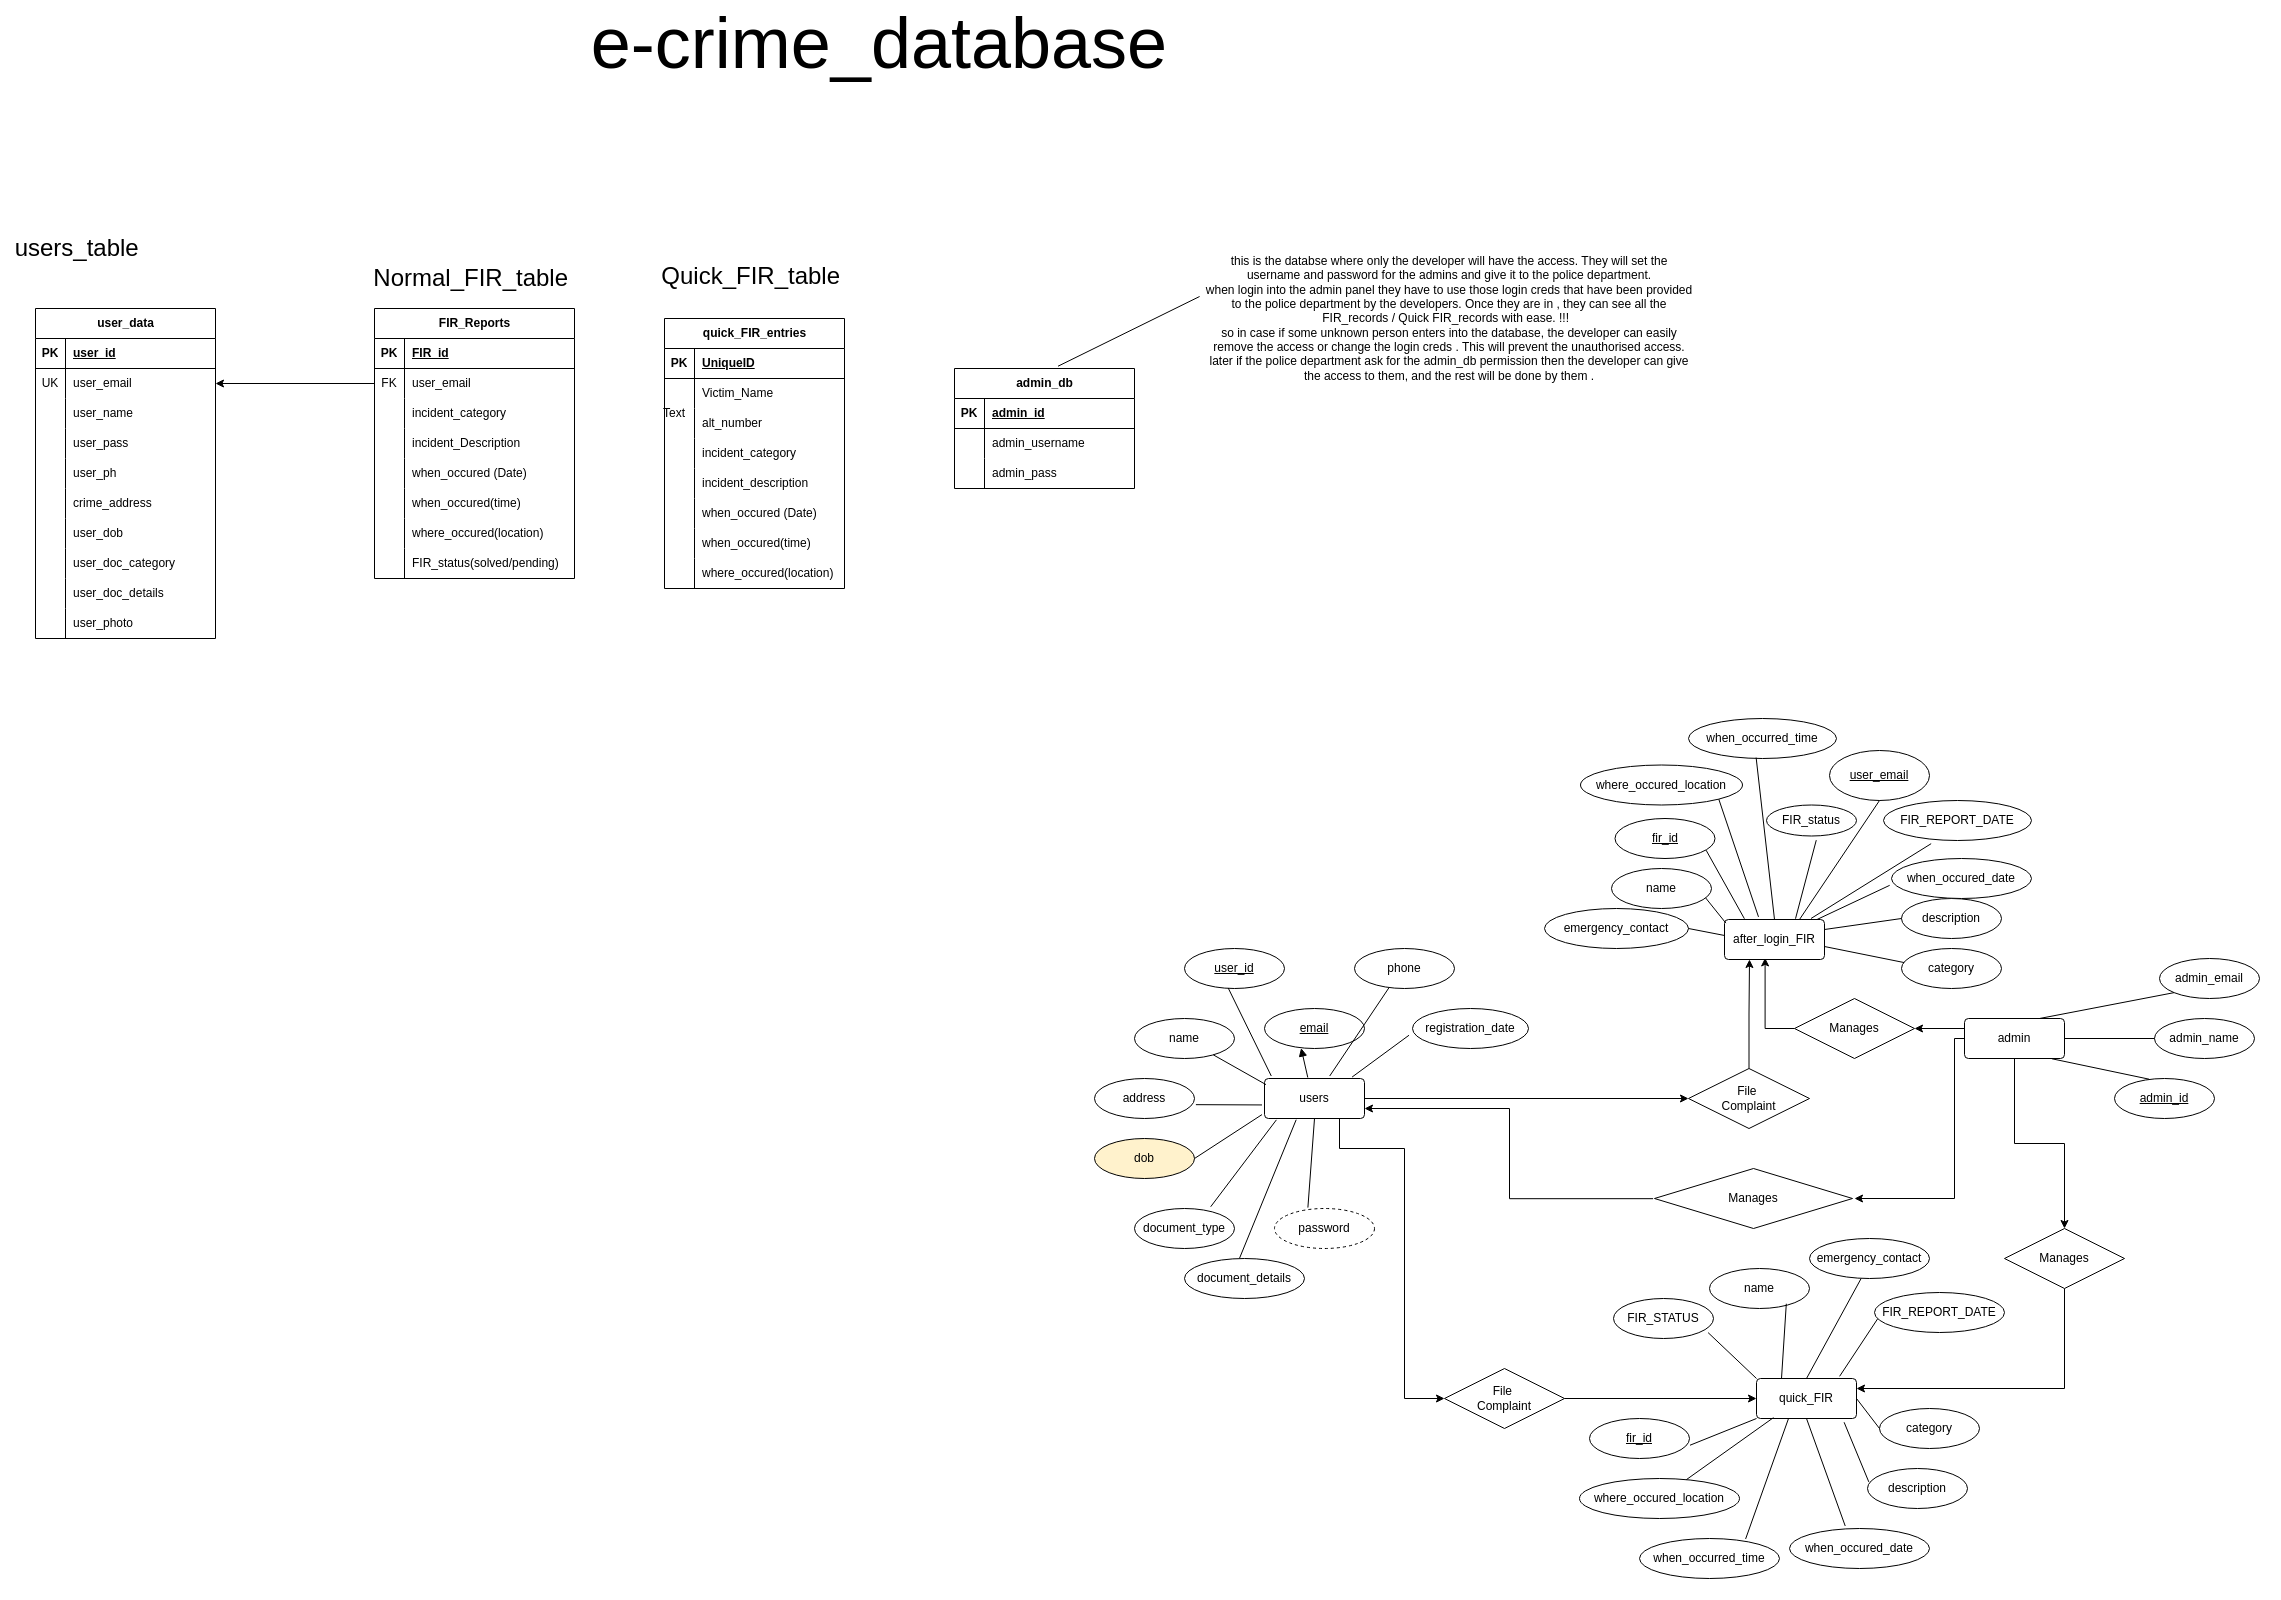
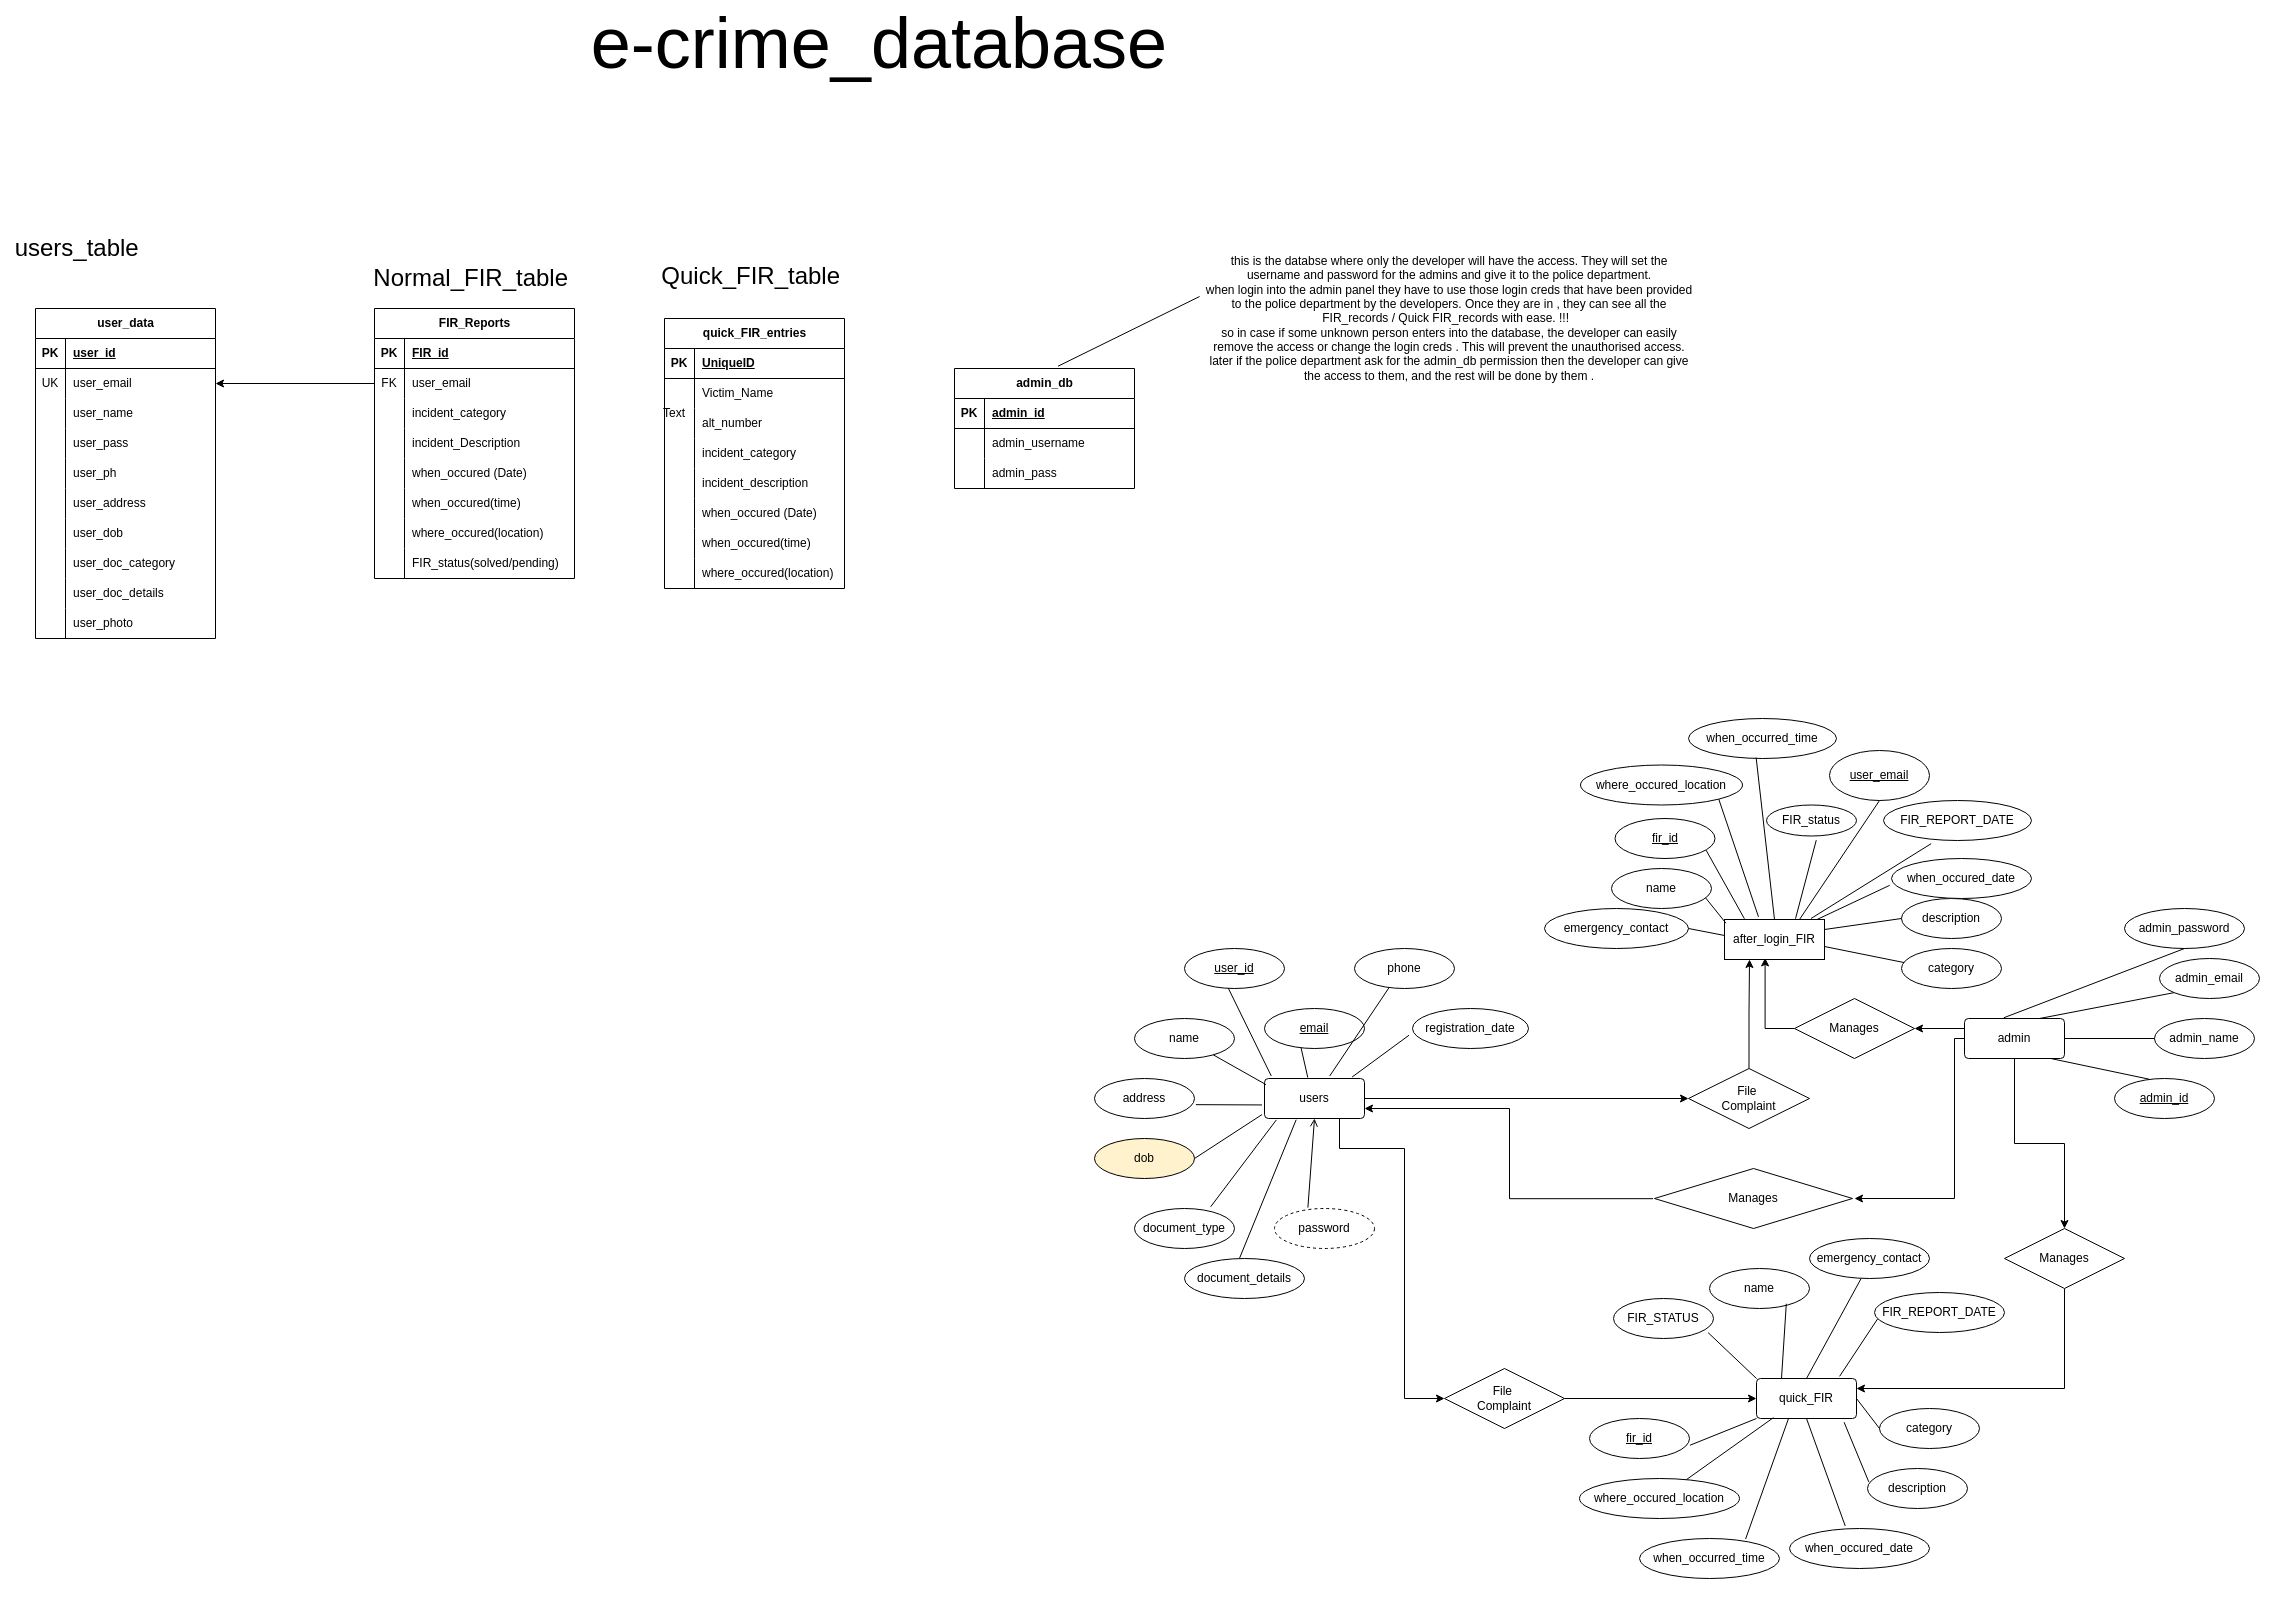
- <mxCell id="20" value="crime_address" style="shape=partialRectangle;connectable=0;fillColor=none;top=0;left=0;bottom=0;right=0;align=left;spacingLeft=6;overflow=hidden;whiteSpace=wrap;html=1;" parent="18" vertex="1"><mxGeometry x="30" width="150" height="30" as="geometry"><mxRectangle width="150" height="30" as="alternateBounds" /></mxGeometry></mxCell>
+ <mxCell id="20" value="user_address" style="shape=partialRectangle;connectable=0;fillColor=none;top=0;left=0;bottom=0;right=0;align=left;spacingLeft=6;overflow=hidden;whiteSpace=wrap;html=1;" parent="18" vertex="1"><mxGeometry x="30" width="150" height="30" as="geometry"><mxRectangle width="150" height="30" as="alternateBounds" /></mxGeometry></mxCell>
+ <mxCell id="175" value="admin_password" style="ellipse;whiteSpace=wrap;html=1;align=center;" vertex="1" parent="1"><mxGeometry x="2124" y="900" width="120" height="40" as="geometry" /></mxCell>
- <mxCell id="108" value="after_login_FIR" style="rounded=1;arcSize=10;whiteSpace=wrap;html=1;align=center;" vertex="1" parent="1"><mxGeometry x="1724" y="911" width="100" height="40" as="geometry" /></mxCell>
+ <mxCell id="108" value="after_login_FIR" style="arcSize=10;whiteSpace=wrap;html=1;align=center;rounded=0;" vertex="1" parent="1"><mxGeometry x="1724" y="911" width="100" height="40" as="geometry" /></mxCell>
+ <mxCell id="177" value="" style="endArrow=none;html=1;rounded=0;entryX=0.5;entryY=1;entryDx=0;entryDy=0;exitX=0.392;exitY=-0.017;exitDx=0;exitDy=0;exitPerimeter=0;" edge="1" parent="1" source="104" target="175"><mxGeometry width="50" height="50" relative="1" as="geometry"><mxPoint x="2164" y="1090" as="sourcePoint" /><mxPoint x="2214" y="1040" as="targetPoint" /></mxGeometry></mxCell>
- <mxCell id="134" value="" style="endArrow=block;html=1;rounded=0;entryX=0.366;entryY=0.989;entryDx=0;entryDy=0;entryPerimeter=0;exitX=0.433;exitY=-0.024;exitDx=0;exitDy=0;exitPerimeter=0;" edge="1" parent="1" source="107" target="113"><mxGeometry width="50" height="50" relative="1" as="geometry"><mxPoint x="1354" y="1110" as="sourcePoint" /><mxPoint x="1314" y="1060" as="targetPoint" /></mxGeometry></mxCell>
+ <mxCell id="134" value="" style="endArrow=none;html=1;rounded=0;entryX=0.366;entryY=0.989;entryDx=0;entryDy=0;entryPerimeter=0;exitX=0.433;exitY=-0.024;exitDx=0;exitDy=0;exitPerimeter=0;" edge="1" parent="1" source="107" target="113"><mxGeometry width="50" height="50" relative="1" as="geometry"><mxPoint x="1354" y="1110" as="sourcePoint" /><mxPoint x="1314" y="1060" as="targetPoint" /></mxGeometry></mxCell>
- <mxCell id="141" value="" style="endArrow=none;html=1;rounded=0;entryX=0.5;entryY=1;entryDx=0;entryDy=0;exitX=0.334;exitY=-0.023;exitDx=0;exitDy=0;exitPerimeter=0;" edge="1" parent="1" source="111" target="107"><mxGeometry width="50" height="50" relative="1" as="geometry"><mxPoint x="1494" y="1130" as="sourcePoint" /><mxPoint x="1544" y="1080" as="targetPoint" /></mxGeometry></mxCell>
+ <mxCell id="141" value="" style="endArrow=open;html=1;rounded=0;entryX=0.5;entryY=1;entryDx=0;entryDy=0;exitX=0.334;exitY=-0.023;exitDx=0;exitDy=0;exitPerimeter=0;" edge="1" parent="1" source="111" target="107"><mxGeometry width="50" height="50" relative="1" as="geometry"><mxPoint x="1494" y="1130" as="sourcePoint" /><mxPoint x="1544" y="1080" as="targetPoint" /></mxGeometry></mxCell>
